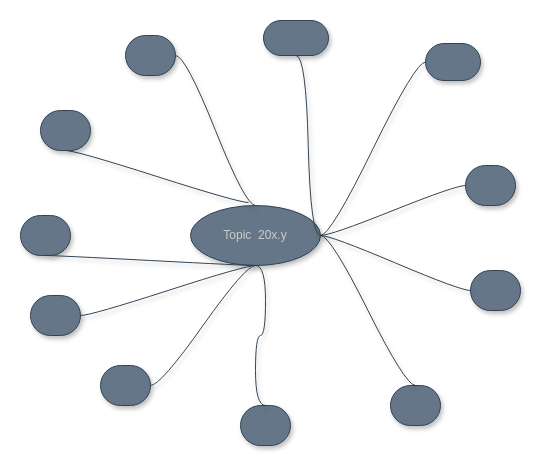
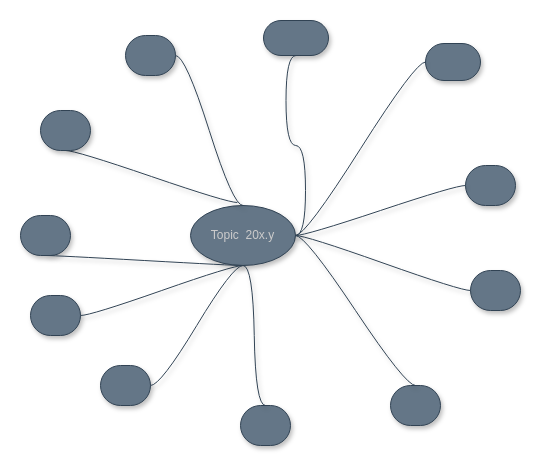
- <mxCell id="2" value="Topic&amp;nbsp; 20x.y" style="ellipse;whiteSpace=wrap;html=1;align=center;treeFolding=1;treeMoving=1;newEdgeStyle={&quot;edgeStyle&quot;:&quot;entityRelationEdgeStyle&quot;,&quot;startArrow&quot;:&quot;none&quot;,&quot;endArrow&quot;:&quot;none&quot;,&quot;segment&quot;:10,&quot;curved&quot;:1};fillColor=#647687;fontColor=#CCCCCC;strokeColor=#314354;shadow=1;sketch=0;" parent="1" vertex="1"><mxGeometry x="190" y="205" width="130" height="60" as="geometry" /></mxCell>
+ <mxCell id="2" value="Topic&amp;nbsp; 20x.y" style="ellipse;whiteSpace=wrap;html=1;align=center;treeFolding=1;treeMoving=1;newEdgeStyle={&quot;edgeStyle&quot;:&quot;entityRelationEdgeStyle&quot;,&quot;startArrow&quot;:&quot;none&quot;,&quot;endArrow&quot;:&quot;none&quot;,&quot;segment&quot;:10,&quot;curved&quot;:1};fillColor=#647687;fontColor=#CCCCCC;strokeColor=#314354;shadow=1;sketch=0;" parent="1" vertex="1"><mxGeometry x="190" y="205" width="105" height="60" as="geometry" /></mxCell>
